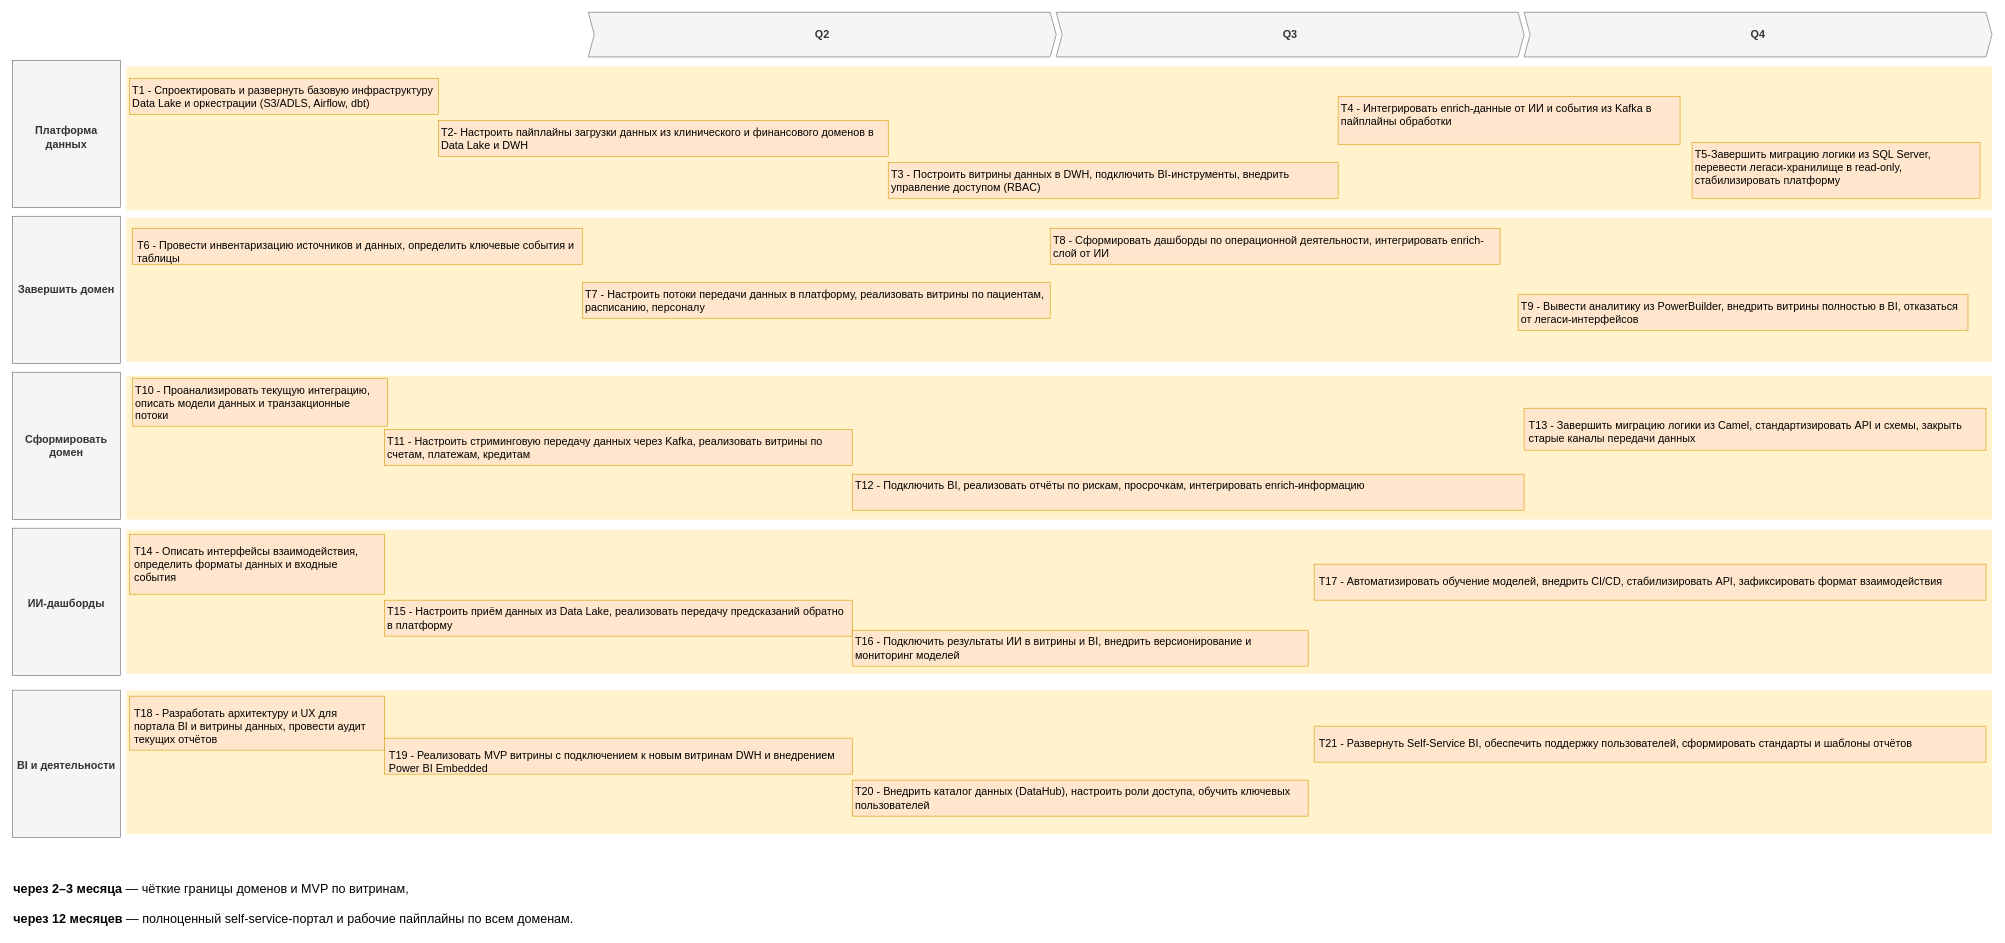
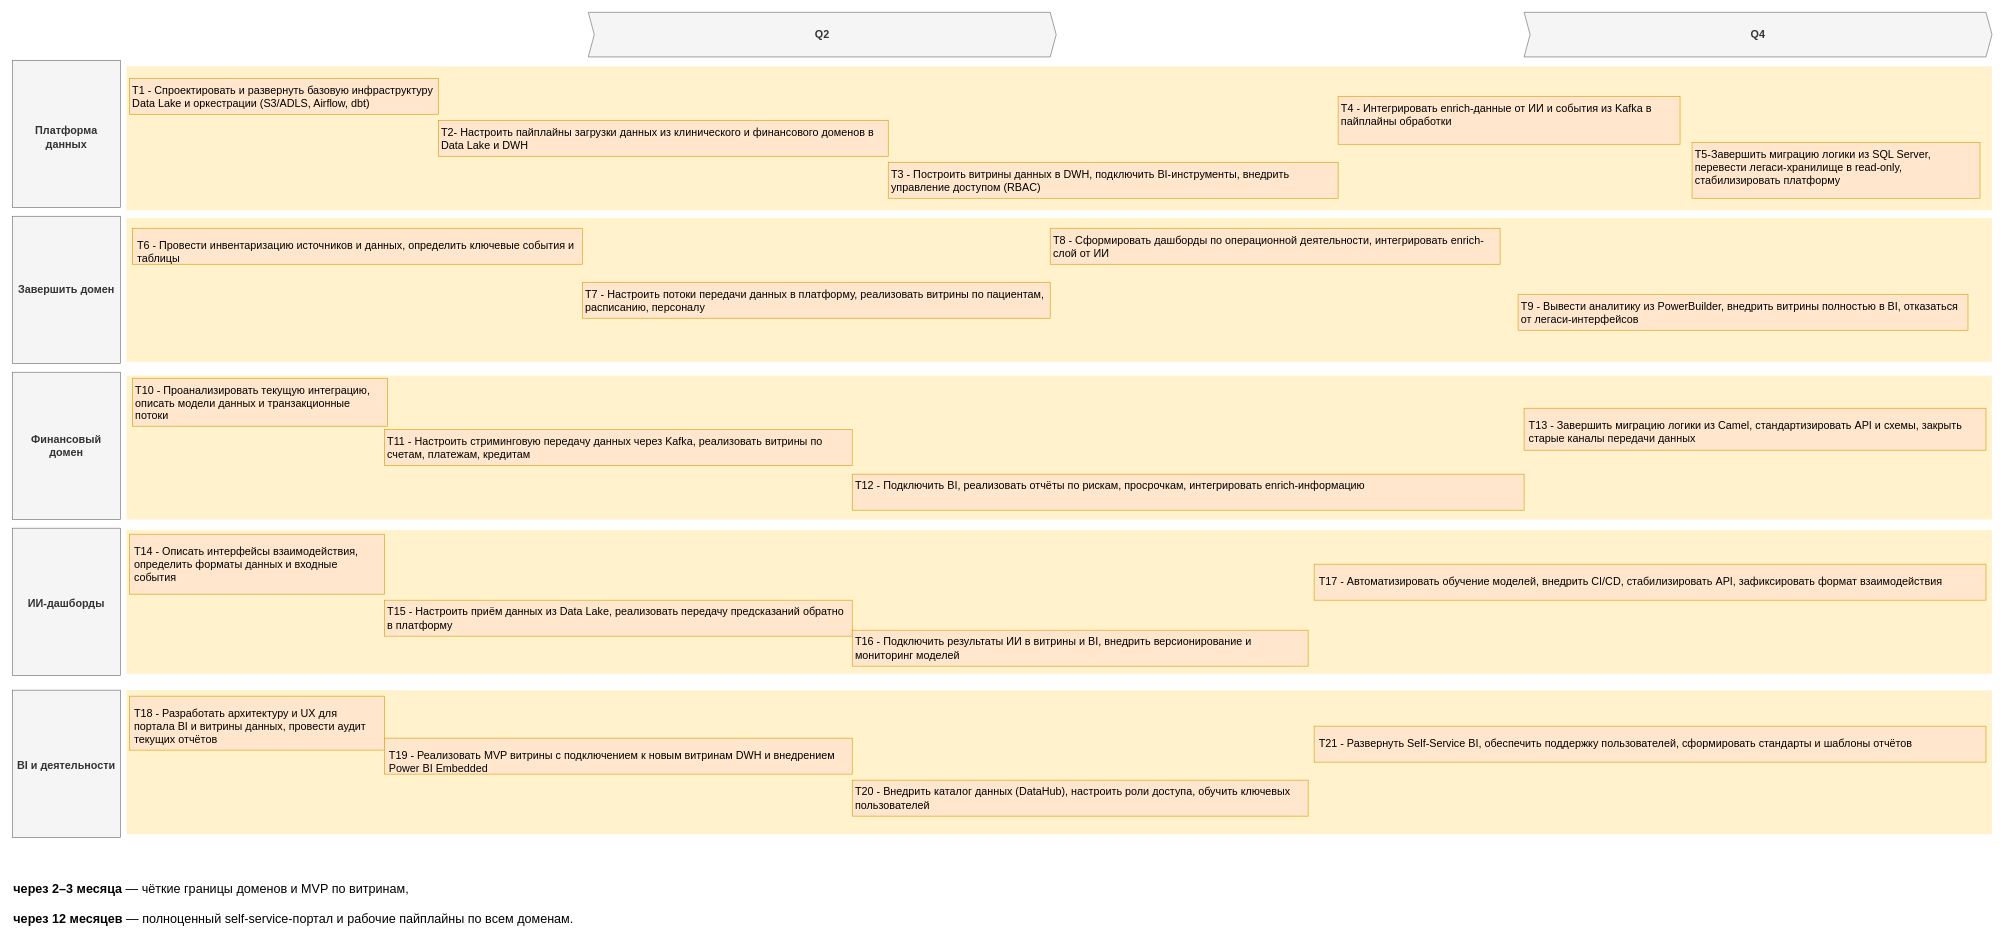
- <mxCell id="3" value="Q3" style="shape=step;perimeter=stepPerimeter;whiteSpace=wrap;html=1;fixedSize=1;size=10;fillColor=#f5f5f5;strokeColor=#666666;fontSize=18;fontStyle=1;align=center;rounded=0;fontColor=#333333;" parent="1" vertex="1"><mxGeometry x="1760" y="20" width="780" height="74.4" as="geometry" /></mxCell>
- <mxCell id="6" value="&lt;b&gt;Сформировать домен&lt;/b&gt;" style="rounded=0;whiteSpace=wrap;html=1;fillColor=#f5f5f5;fontColor=#333333;strokeColor=#666666;fontSize=18;" parent="1" vertex="1"><mxGeometry x="20" y="620" width="180" height="245.6" as="geometry" /></mxCell>
+ <mxCell id="6" value="&lt;b&gt;Финансовый домен&lt;/b&gt;" style="rounded=0;whiteSpace=wrap;html=1;fillColor=#f5f5f5;fontColor=#333333;strokeColor=#666666;fontSize=18;" parent="1" vertex="1"><mxGeometry x="20" y="620" width="180" height="245.6" as="geometry" /></mxCell>
